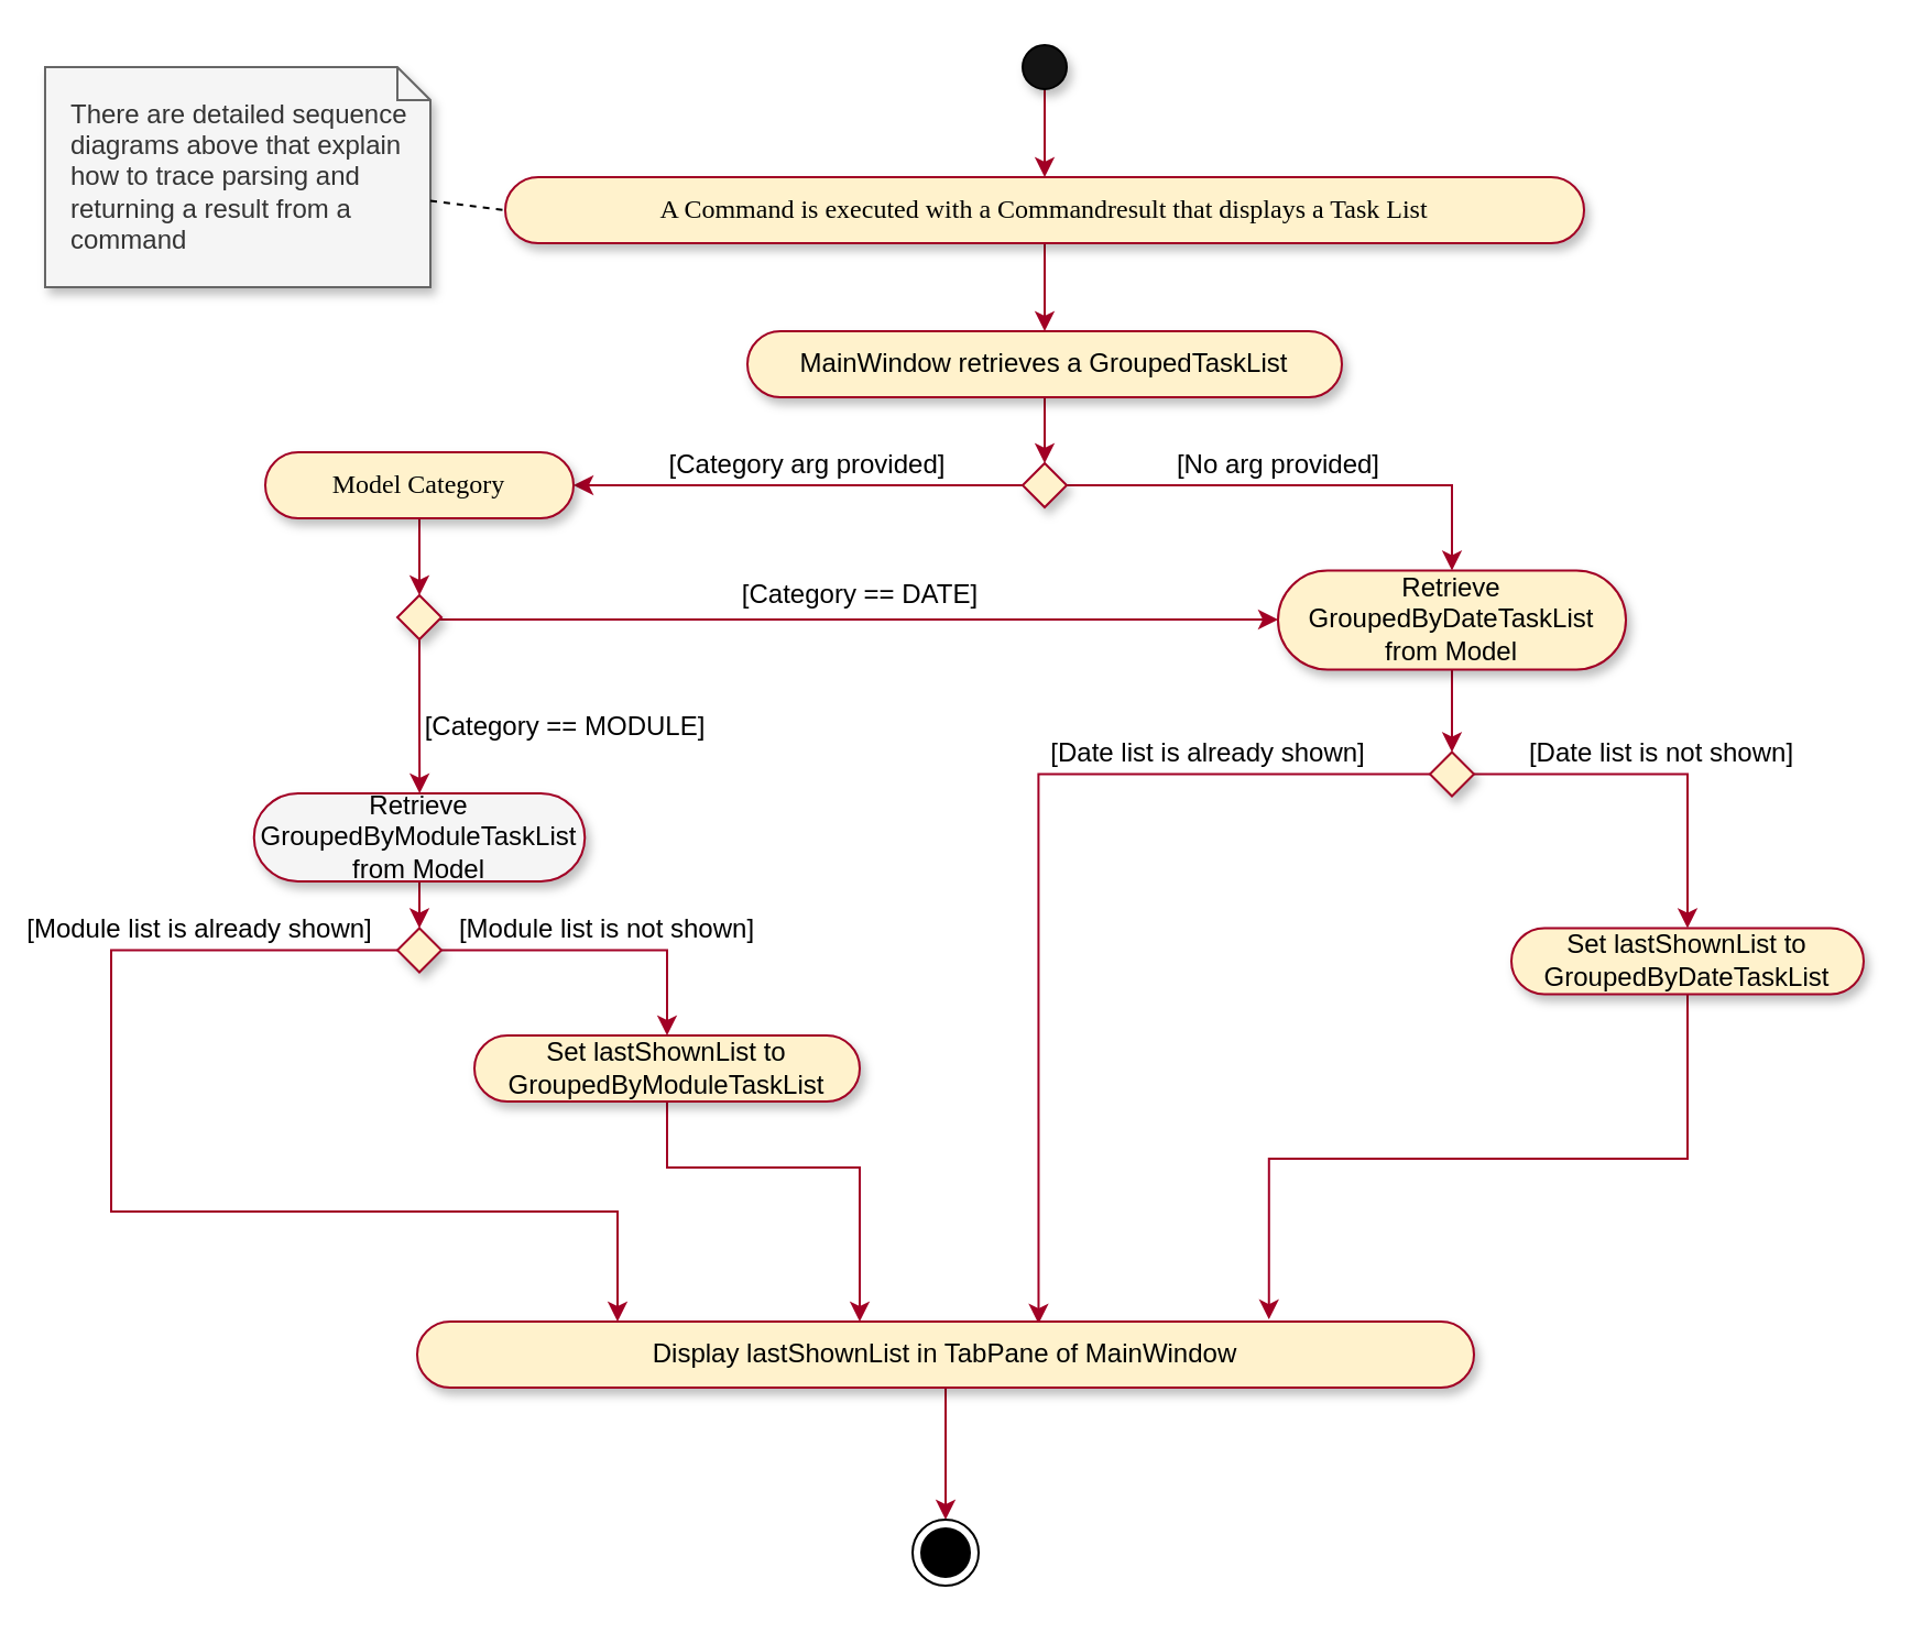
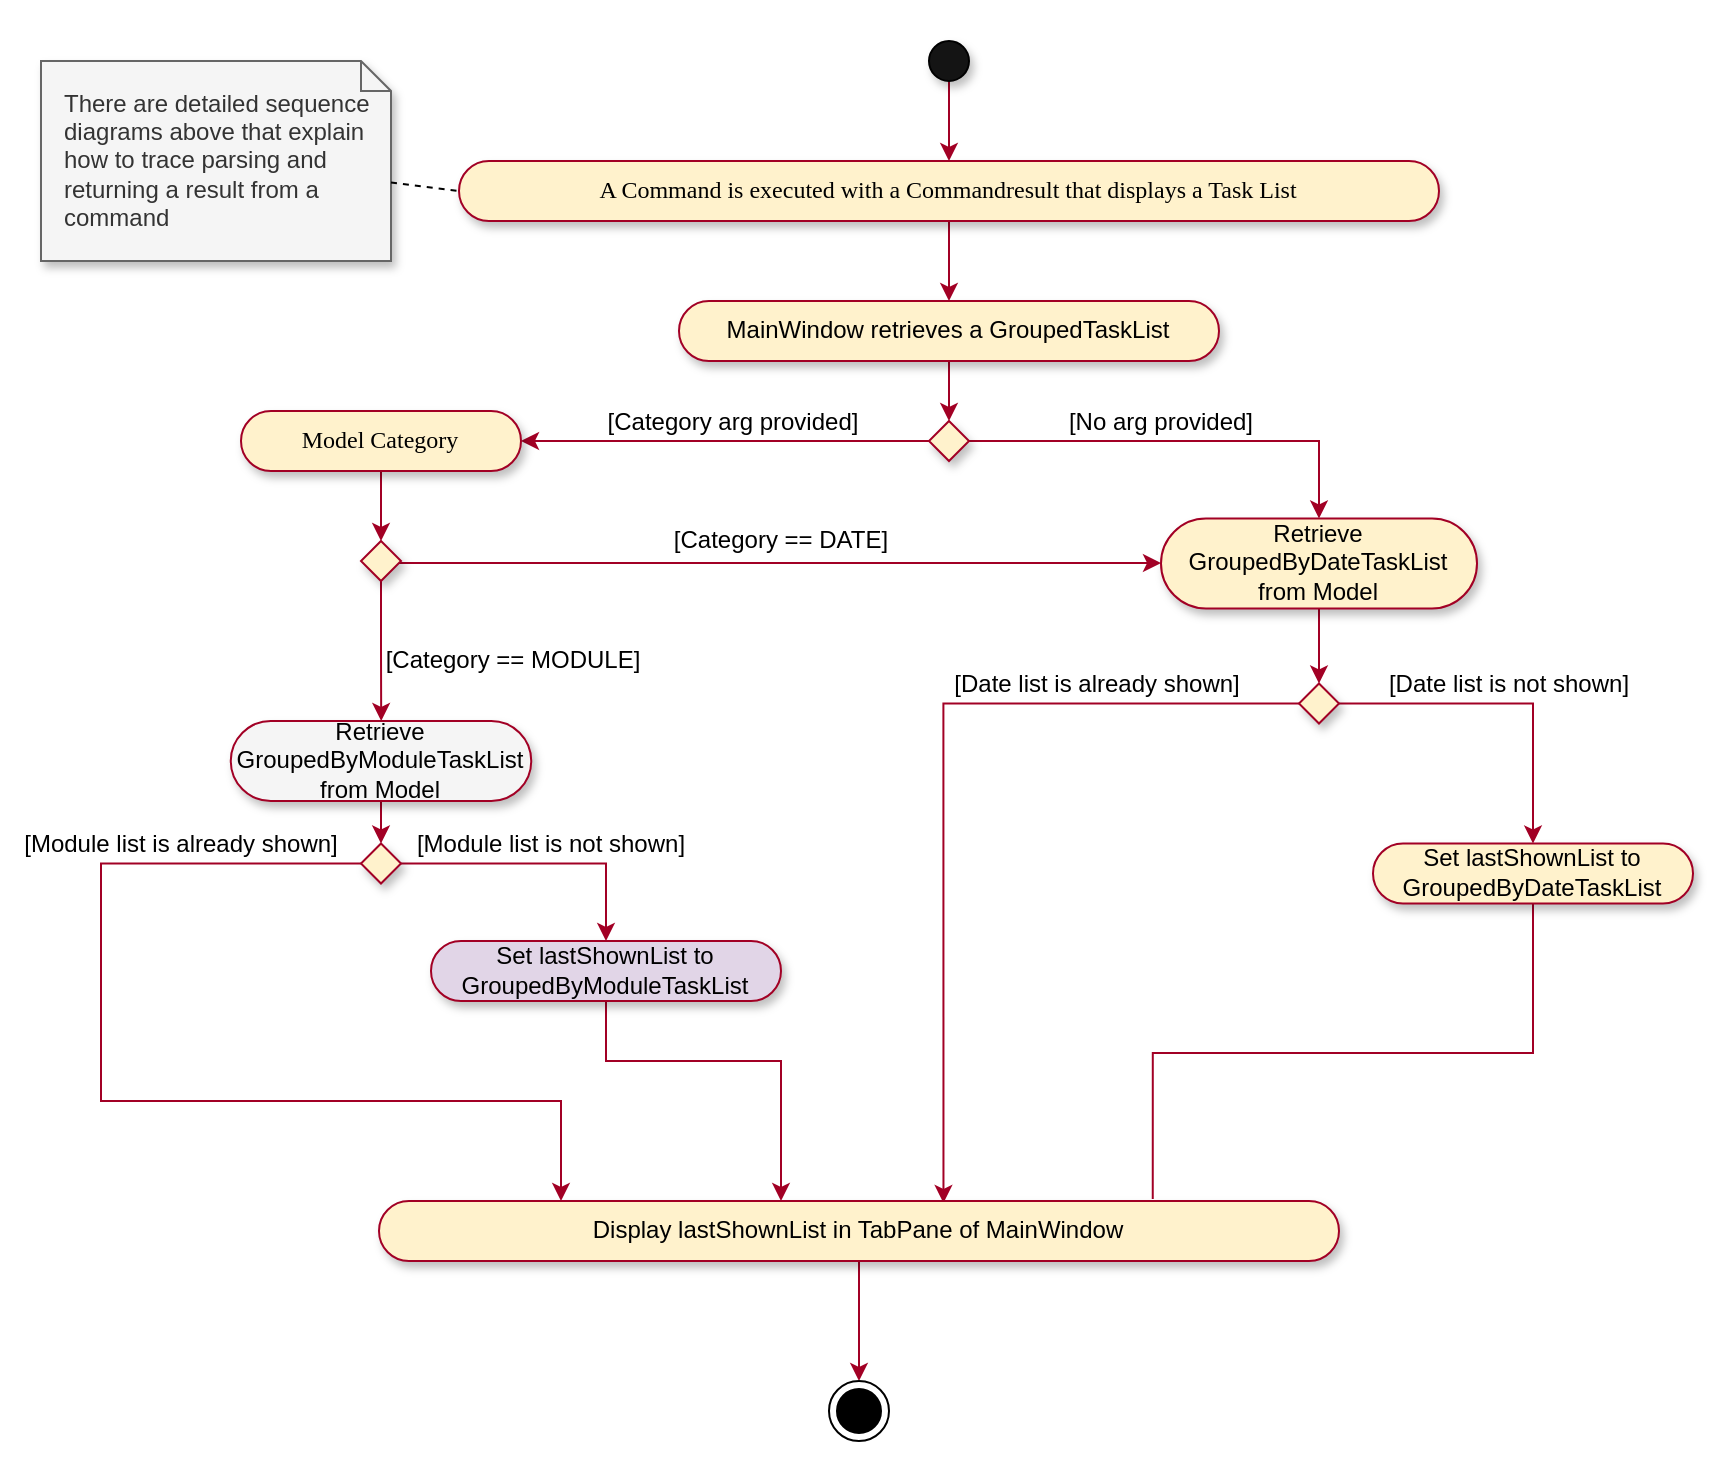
- <mxCell id="41" value="Set lastShownList to GroupedByModuleTaskList" style="whiteSpace=wrap;html=1;rounded=1;arcSize=50;align=center;verticalAlign=middle;strokeWidth=1;autosize=1;spacing=4;treeFolding=1;treeMoving=1;newEdgeStyle={&quot;edgeStyle&quot;:&quot;entityRelationEdgeStyle&quot;,&quot;startArrow&quot;:&quot;none&quot;,&quot;endArrow&quot;:&quot;none&quot;,&quot;segment&quot;:10,&quot;curved&quot;:1};shadow=1;fillColor=#fff2cc;strokeColor=#A20025;" vertex="1" parent="1"><mxGeometry x="215" y="470" width="175" height="30" as="geometry" /></mxCell>
+ <mxCell id="41" value="Set lastShownList to GroupedByModuleTaskList" style="whiteSpace=wrap;html=1;rounded=1;arcSize=50;align=center;verticalAlign=middle;strokeWidth=1;autosize=1;spacing=4;treeFolding=1;treeMoving=1;newEdgeStyle={&quot;edgeStyle&quot;:&quot;entityRelationEdgeStyle&quot;,&quot;startArrow&quot;:&quot;none&quot;,&quot;endArrow&quot;:&quot;none&quot;,&quot;segment&quot;:10,&quot;curved&quot;:1};shadow=1;fillColor=#e1d5e7;strokeColor=#A20025;" vertex="1" parent="1"><mxGeometry x="215" y="470" width="175" height="30" as="geometry" /></mxCell>
- <mxCell id="31" style="edgeStyle=orthogonalEdgeStyle;rounded=0;orthogonalLoop=1;jettySize=auto;html=1;exitX=0.5;exitY=1;exitDx=0;exitDy=0;entryX=0.806;entryY=-0.033;entryDx=0;entryDy=0;startArrow=none;startFill=0;endArrow=classic;endFill=1;strokeColor=#A20025;fontFamily=Verdana;entryPerimeter=0;" edge="1" parent="1" source="32" target="34"><mxGeometry relative="1" as="geometry"><Array as="points"><mxPoint x="766" y="526" /><mxPoint x="576" y="526" /></Array></mxGeometry></mxCell>
+ <mxCell id="31" style="edgeStyle=orthogonalEdgeStyle;rounded=0;orthogonalLoop=1;jettySize=auto;html=1;exitX=0.5;exitY=1;exitDx=0;exitDy=0;entryX=0.806;entryY=-0.033;entryDx=0;entryDy=0;startArrow=none;startFill=0;endArrow=none;endFill=1;strokeColor=#A20025;fontFamily=Verdana;entryPerimeter=0;" edge="1" parent="1" source="32" target="34"><mxGeometry relative="1" as="geometry"><Array as="points"><mxPoint x="766" y="526" /><mxPoint x="576" y="526" /></Array></mxGeometry></mxCell>
